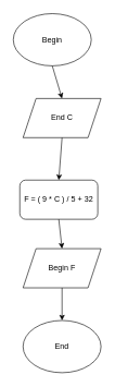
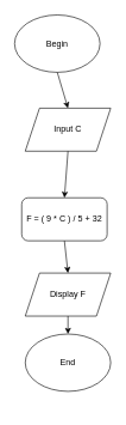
- <mxCell id="4" value="End C" style="shape=parallelogram;perimeter=parallelogramPerimeter;whiteSpace=wrap;html=1;fixedSize=1;" parent="1" vertex="1"><mxGeometry x="35" y="150" width="120" height="60" as="geometry" /></mxCell>
+ <mxCell id="4" value="Input C" style="shape=parallelogram;perimeter=parallelogramPerimeter;whiteSpace=wrap;html=1;fixedSize=1;" parent="1" vertex="1"><mxGeometry x="35" y="150" width="120" height="60" as="geometry" /></mxCell>
- <mxCell id="8" value="Begin F" style="shape=parallelogram;perimeter=parallelogramPerimeter;whiteSpace=wrap;html=1;fixedSize=1;" parent="1" vertex="1"><mxGeometry x="35" y="380" width="120" height="60" as="geometry" /></mxCell>
+ <mxCell id="8" value="Display F" style="shape=parallelogram;perimeter=parallelogramPerimeter;whiteSpace=wrap;html=1;fixedSize=1;" parent="1" vertex="1"><mxGeometry x="35" y="380" width="120" height="60" as="geometry" /></mxCell>
- <mxCell id="9" value="End" style="ellipse;whiteSpace=wrap;html=1;" parent="1" vertex="1"><mxGeometry x="35" y="490" width="120" height="80" as="geometry" /></mxCell>
+ <mxCell id="9" value="End" style="ellipse;whiteSpace=wrap;html=1;" parent="1" vertex="1"><mxGeometry x="35" y="465" width="120" height="80" as="geometry" /></mxCell>
